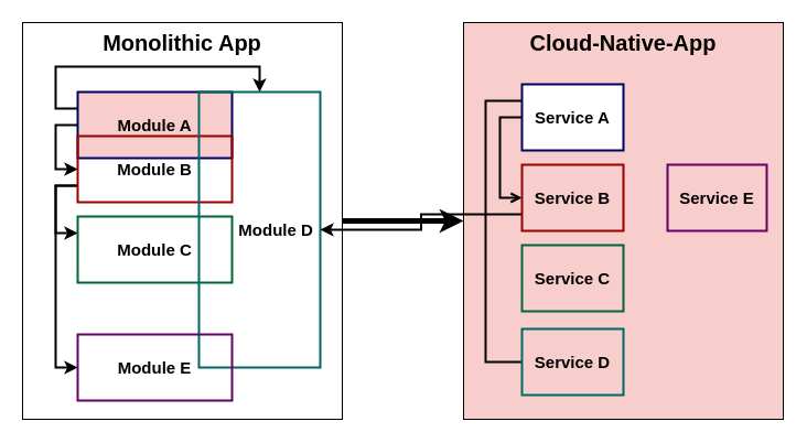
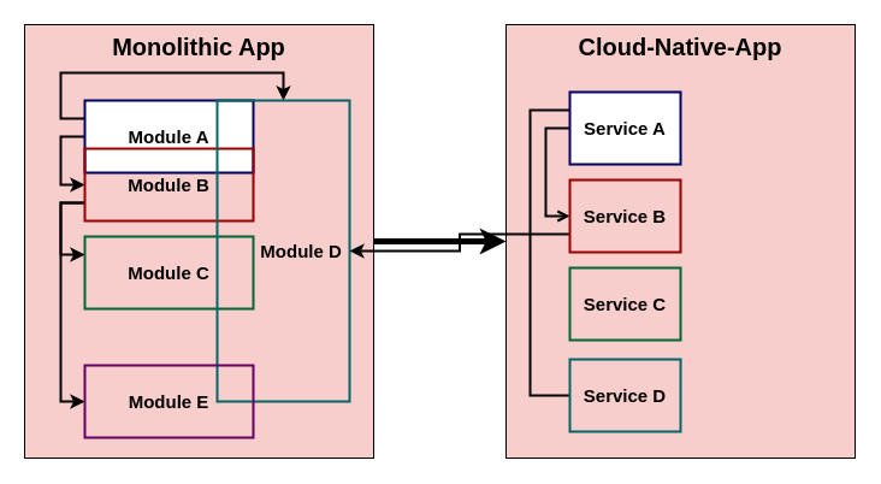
- <mxCell id="6" value="Module A" style="rounded=0;whiteSpace=wrap;html=1;align=center;verticalAlign=middle;fontSize=15;labelBackgroundColor=none;strokeColor=#000066;strokeWidth=2;fontStyle=1;fillColor=#f8cecc;" parent="1" vertex="1"><mxGeometry x="70" y="83" width="140" height="60" as="geometry" /></mxCell>
+ <mxCell id="6" value="Module A" style="rounded=0;whiteSpace=wrap;html=1;align=center;verticalAlign=middle;fontSize=15;labelBackgroundColor=none;strokeColor=#000066;strokeWidth=2;fontStyle=1" parent="1" vertex="1"><mxGeometry x="70" y="83" width="140" height="60" as="geometry" /></mxCell>
- <mxCell id="21" value="Service E" style="rounded=0;html=1;align=center;verticalAlign=middle;fontSize=15;labelBackgroundColor=none;whiteSpace=wrap;fillColor=none;strokeColor=#660066;strokeWidth=2;fontStyle=1" parent="1" vertex="1"><mxGeometry x="605" y="149" width="90" height="60" as="geometry" /></mxCell>
- <mxCell id="3" value="Monolithic App" style="rounded=0;whiteSpace=wrap;html=1;verticalAlign=top;fontSize=20;fontStyle=1" parent="1" vertex="1"><mxGeometry x="20" y="20" width="290" height="360" as="geometry" /></mxCell>
+ <mxCell id="3" value="Monolithic App" style="rounded=0;whiteSpace=wrap;html=1;verticalAlign=top;fontSize=20;fontStyle=1;fillColor=#f8cecc;" parent="1" vertex="1"><mxGeometry x="20" y="20" width="290" height="360" as="geometry" /></mxCell>
